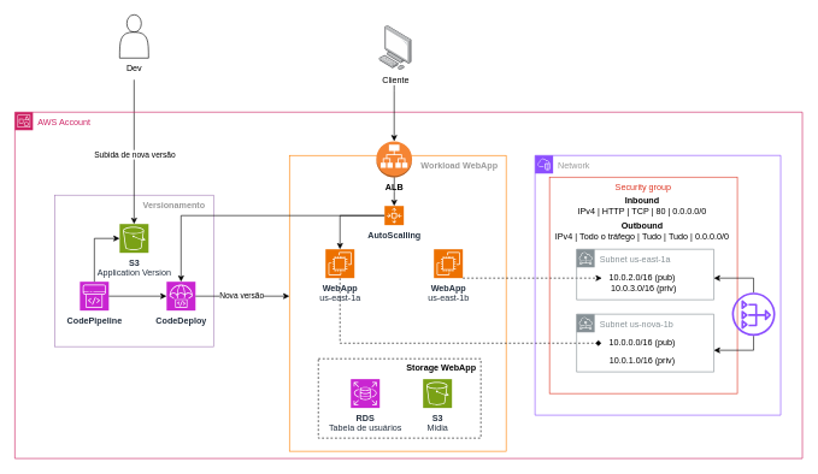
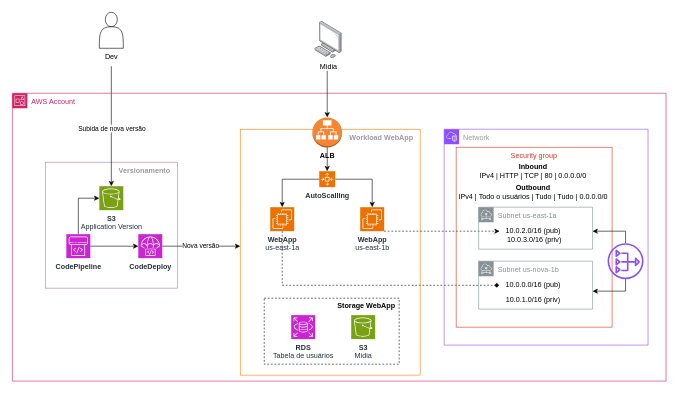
- <mxCell id="45" value="Cliente" style="image;points=[];aspect=fixed;html=1;align=center;shadow=0;dashed=0;image=img/lib/allied_telesis/computer_and_terminals/Personal_Computer.svg;" parent="1" vertex="1"><mxGeometry x="524.15" y="35" width="45.6" height="61.8" as="geometry" /></mxCell>
+ <mxCell id="45" value="Midia" style="image;points=[];aspect=fixed;html=1;align=center;shadow=0;dashed=0;image=img/lib/allied_telesis/computer_and_terminals/Personal_Computer.svg;" parent="1" vertex="1"><mxGeometry x="524.15" y="35" width="45.6" height="61.8" as="geometry" /></mxCell>
- <mxCell id="6" style="edgeStyle=orthogonalEdgeStyle;rounded=0;orthogonalLoop=1;jettySize=auto;html=1;" parent="1" source="7" target="20" edge="1"><mxGeometry relative="1" as="geometry" /></mxCell>
+ <mxCell id="6" style="edgeStyle=orthogonalEdgeStyle;rounded=0;orthogonalLoop=1;jettySize=auto;html=1;" parent="1" source="7" target="16" edge="1"><mxGeometry relative="1" as="geometry" /></mxCell>
- <mxCell id="37" value="&lt;span style=&quot;background-color: initial;&quot;&gt;&lt;b&gt;Outbound&lt;br&gt;&lt;/b&gt;&lt;/span&gt;&lt;span style=&quot;background-color: initial;&quot;&gt;IPv4 |&amp;nbsp;&lt;/span&gt;&lt;span style=&quot;background-color: initial;&quot;&gt;Todo o tráfego |&amp;nbsp;&lt;/span&gt;&lt;span style=&quot;background-color: initial;&quot;&gt;Tudo |&amp;nbsp;&lt;/span&gt;&lt;span style=&quot;background-color: initial;&quot;&gt;Tudo |&amp;nbsp;&lt;/span&gt;&lt;span style=&quot;background-color: initial;&quot;&gt;0.0.0.0/0&lt;/span&gt;&lt;span style=&quot;background-color: initial;&quot;&gt;&lt;br&gt;&lt;/span&gt;" style="text;html=1;align=center;verticalAlign=middle;resizable=0;points=[];autosize=1;strokeColor=none;" parent="26" vertex="1"><mxGeometry x="17.5" y="85" width="260" height="40" as="geometry" /></mxCell>
+ <mxCell id="37" value="&lt;span style=&quot;background-color: initial;&quot;&gt;&lt;b&gt;Outbound&lt;br&gt;&lt;/b&gt;&lt;/span&gt;&lt;span style=&quot;background-color: initial;&quot;&gt;IPv4 |&amp;nbsp;&lt;/span&gt;&lt;span style=&quot;background-color: initial;&quot;&gt;Todo o usuários |&amp;nbsp;&lt;/span&gt;&lt;span style=&quot;background-color: initial;&quot;&gt;Tudo |&amp;nbsp;&lt;/span&gt;&lt;span style=&quot;background-color: initial;&quot;&gt;Tudo |&amp;nbsp;&lt;/span&gt;&lt;span style=&quot;background-color: initial;&quot;&gt;0.0.0.0/0&lt;/span&gt;&lt;span style=&quot;background-color: initial;&quot;&gt;&lt;br&gt;&lt;/span&gt;" style="text;html=1;align=center;verticalAlign=middle;resizable=0;points=[];autosize=1;strokeColor=none;" parent="26" vertex="1"><mxGeometry x="17.5" y="85" width="260" height="40" as="geometry" /></mxCell>
